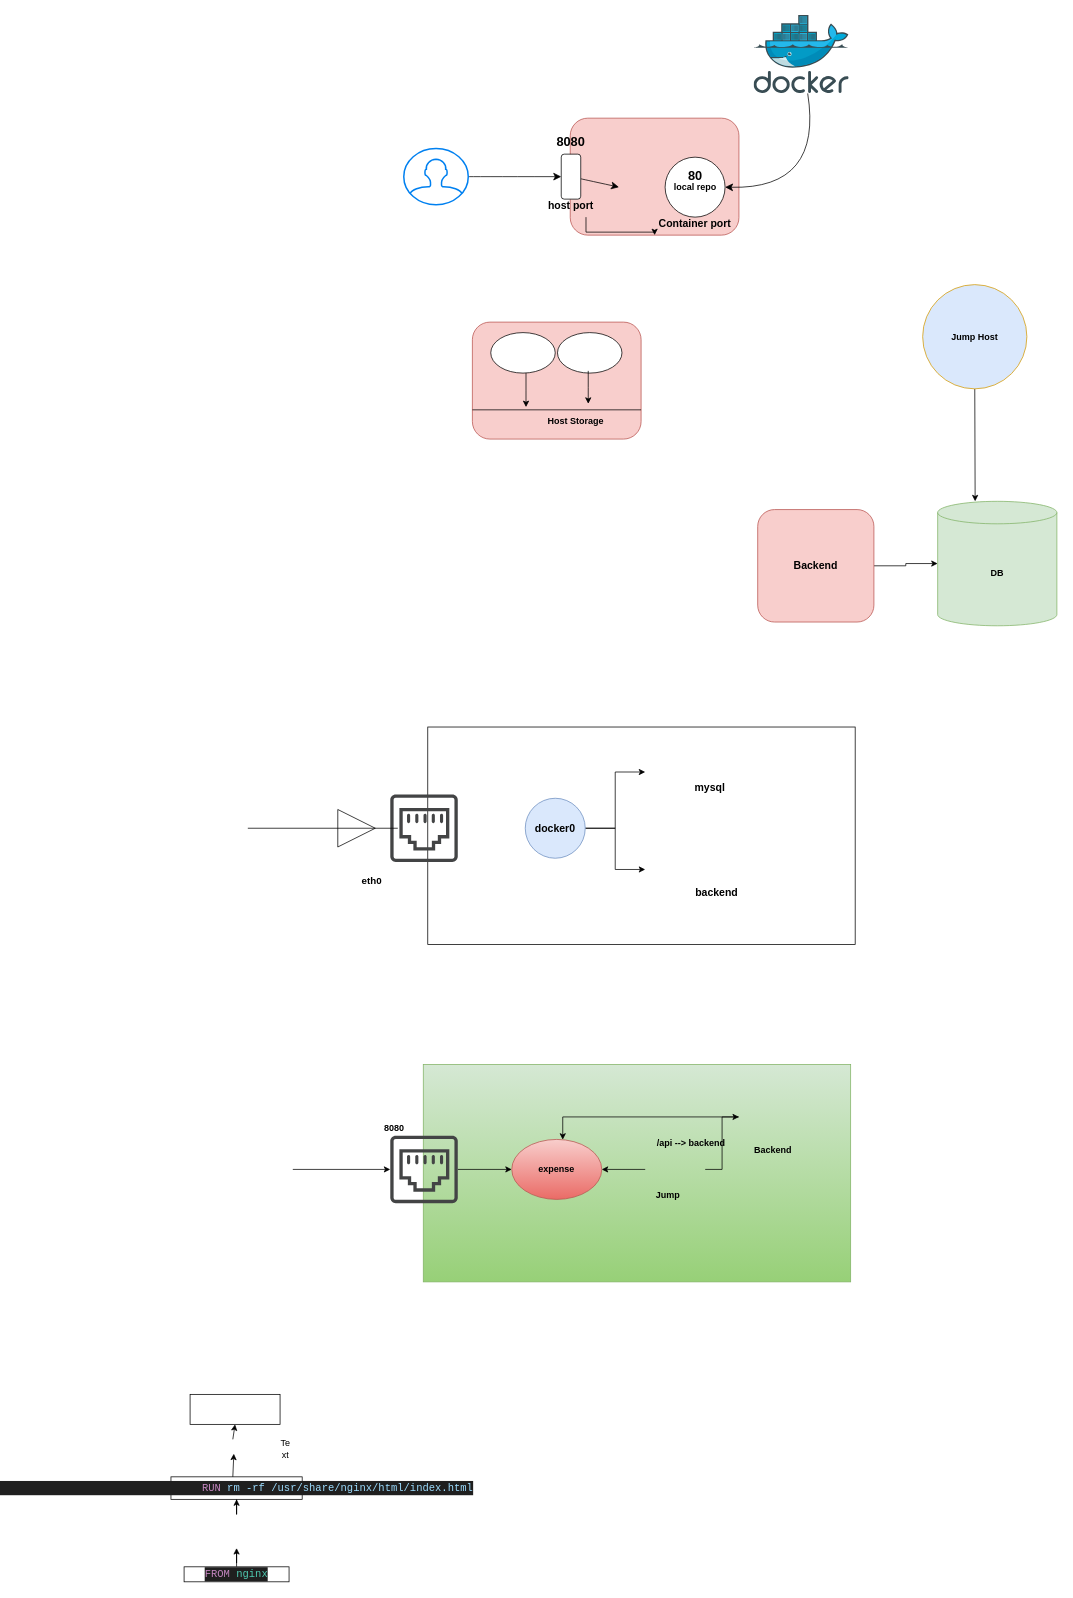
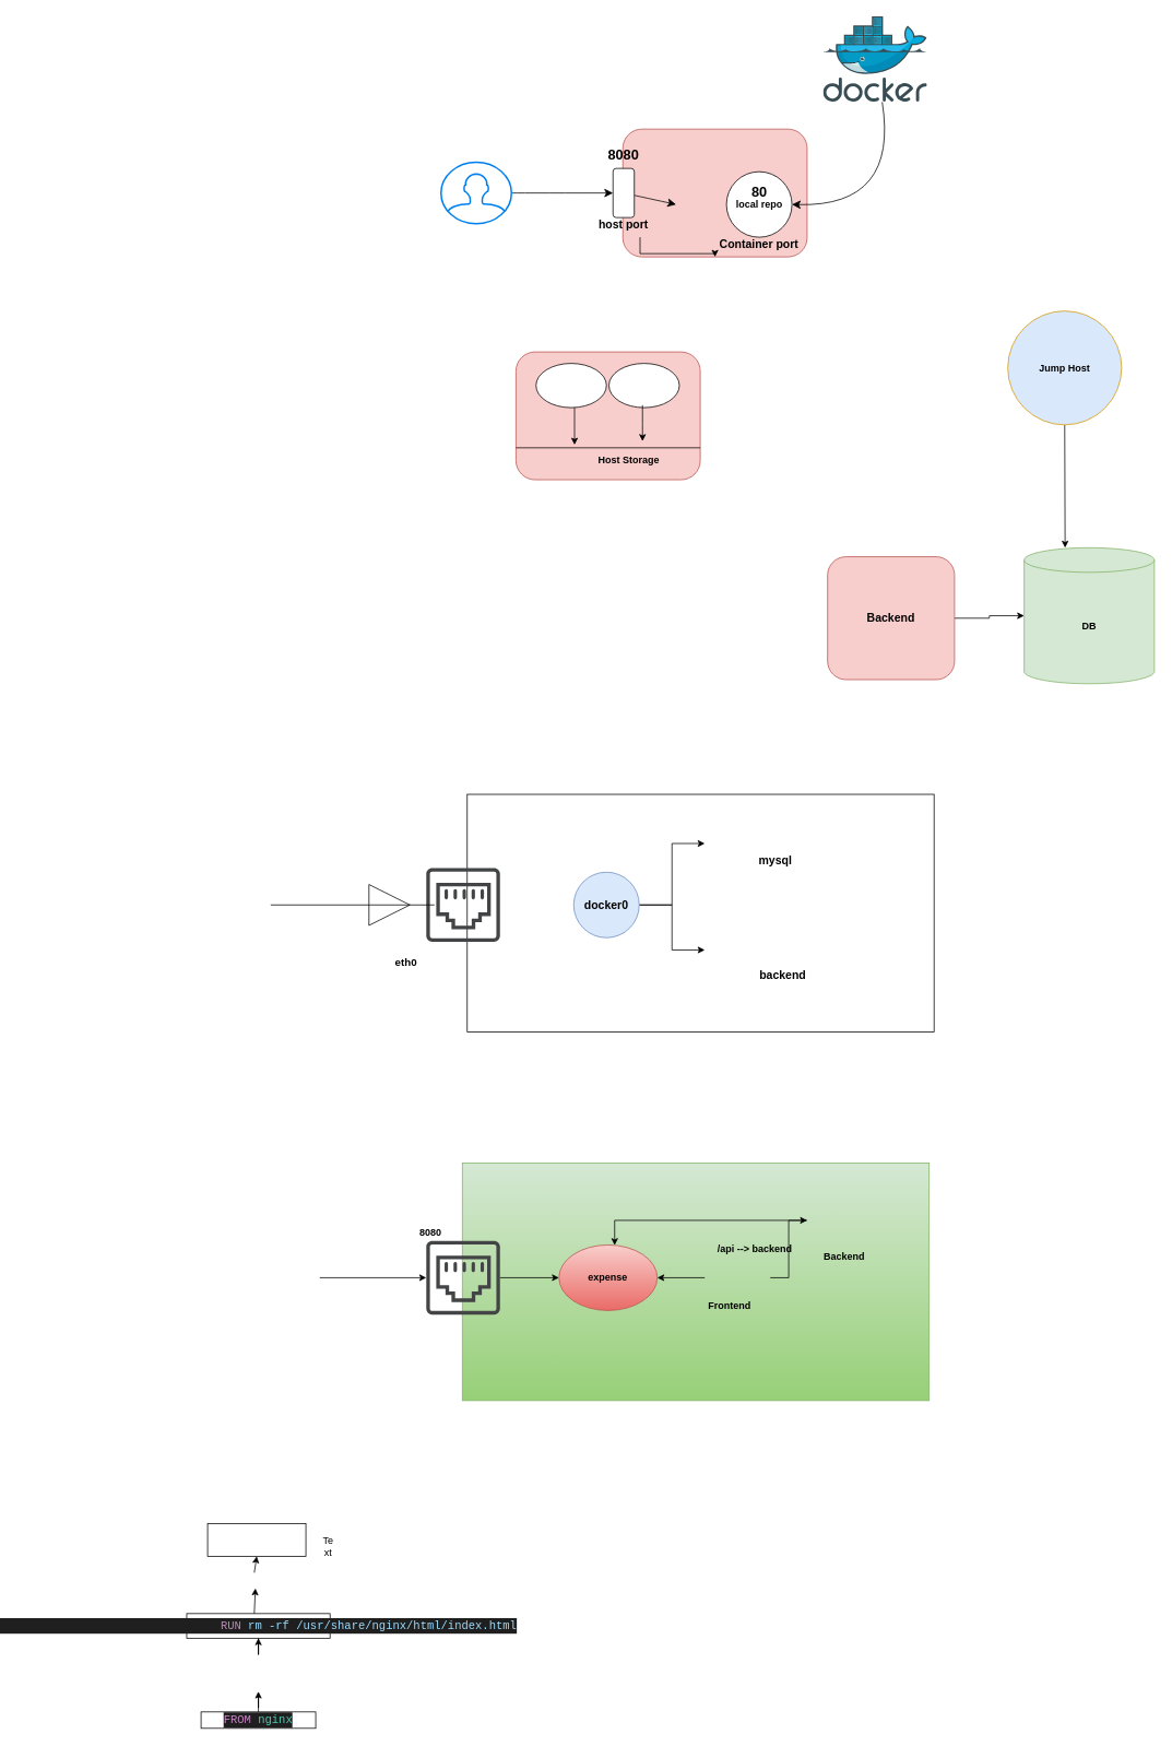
- <mxCell id="48" value="&lt;b&gt;Jump&lt;/b&gt;" style="text;html=1;align=center;verticalAlign=middle;resizable=0;points=[];autosize=1;strokeColor=none;fillColor=none;" parent="1" vertex="1"><mxGeometry x="643" y="1579" width="80" height="30" as="geometry" /></mxCell>
+ <mxCell id="48" value="&lt;b&gt;Frontend&lt;/b&gt;" style="text;html=1;align=center;verticalAlign=middle;resizable=0;points=[];autosize=1;strokeColor=none;fillColor=none;" parent="1" vertex="1"><mxGeometry x="643" y="1579" width="80" height="30" as="geometry" /></mxCell>
- <mxCell id="65" value="Te&lt;div&gt;xt&lt;/div&gt;" style="text;html=1;align=center;verticalAlign=middle;resizable=0;points=[];autosize=1;strokeColor=none;fillColor=none;" vertex="1" parent="1"><mxGeometry x="153" y="1912" width="40" height="40" as="geometry" /></mxCell>
+ <mxCell id="65" value="Te&lt;div&gt;xt&lt;/div&gt;" style="text;html=1;align=center;verticalAlign=middle;resizable=0;points=[];autosize=1;strokeColor=none;fillColor=none;" vertex="1" parent="1"><mxGeometry x="173" y="1867" width="40" height="40" as="geometry" /></mxCell>
